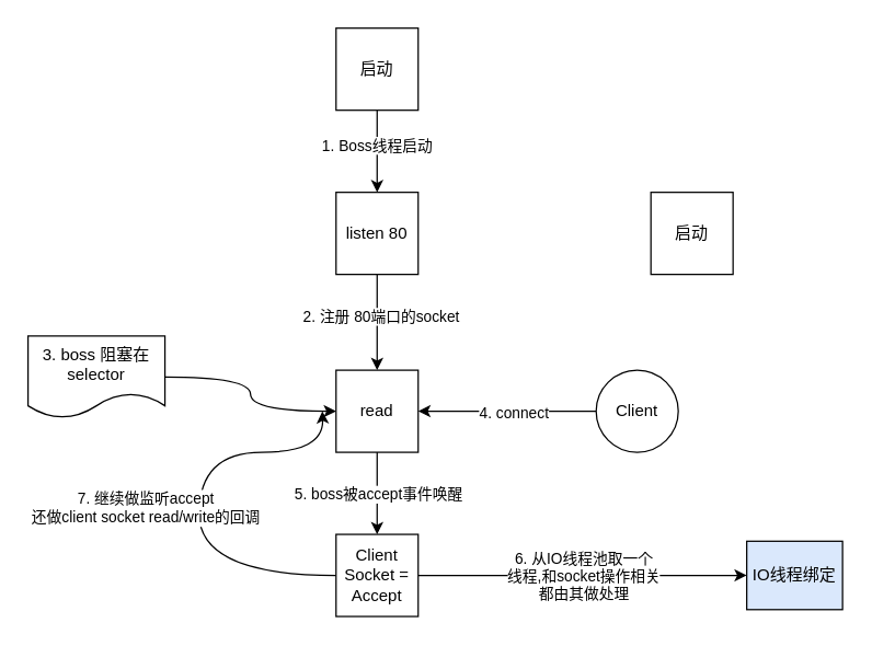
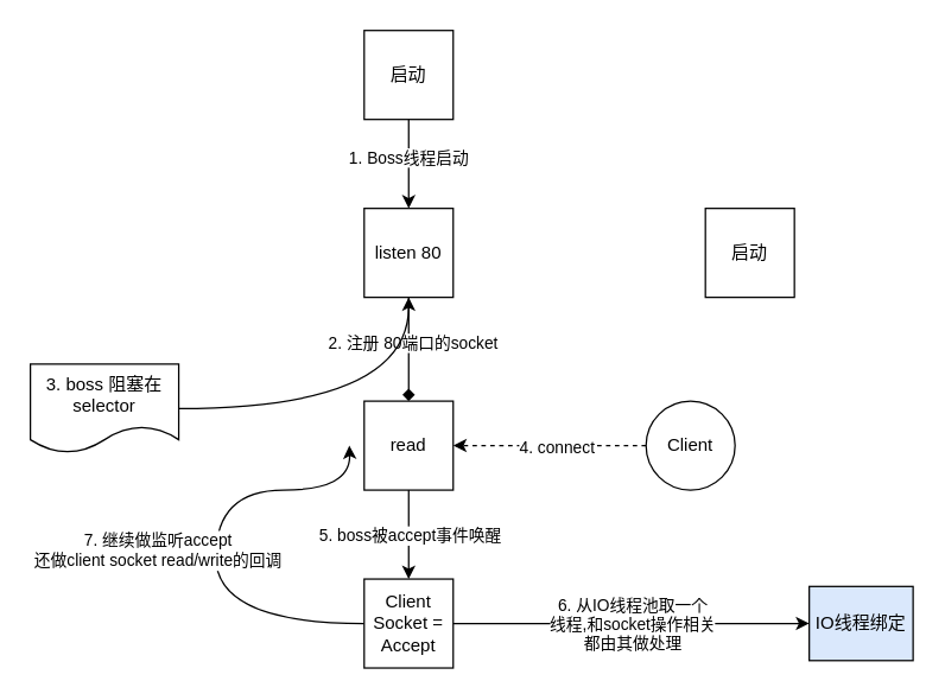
- <mxCell id="5" style="edgeStyle=orthogonalEdgeStyle;rounded=0;orthogonalLoop=1;jettySize=auto;html=1;exitX=0.5;exitY=1;exitDx=0;exitDy=0;entryX=0.5;entryY=0;entryDx=0;entryDy=0;" edge="1" parent="1" source="7" target="10"><mxGeometry relative="1" as="geometry" /></mxCell>
+ <mxCell id="5" style="edgeStyle=orthogonalEdgeStyle;rounded=0;orthogonalLoop=1;jettySize=auto;html=1;exitX=0.5;exitY=1;exitDx=0;exitDy=0;entryX=0.5;entryY=0;entryDx=0;entryDy=0;endArrow=diamond;" edge="1" parent="1" source="7" target="10"><mxGeometry relative="1" as="geometry" /></mxCell>
- <mxCell id="12" style="edgeStyle=orthogonalEdgeStyle;rounded=0;orthogonalLoop=1;jettySize=auto;html=1;entryX=0;entryY=0.5;entryDx=0;entryDy=0;curved=1;" edge="1" parent="1" source="13" target="10"><mxGeometry relative="1" as="geometry" /></mxCell>
+ <mxCell id="12" style="edgeStyle=orthogonalEdgeStyle;rounded=0;orthogonalLoop=1;jettySize=auto;html=1;curved=1;" edge="1" parent="1" source="13" target="7"><mxGeometry relative="1" as="geometry" /></mxCell>
- <mxCell id="14" style="edgeStyle=orthogonalEdgeStyle;rounded=0;orthogonalLoop=1;jettySize=auto;html=1;" edge="1" parent="1" source="16" target="10"><mxGeometry relative="1" as="geometry" /></mxCell>
+ <mxCell id="14" style="edgeStyle=orthogonalEdgeStyle;rounded=0;orthogonalLoop=1;jettySize=auto;html=1;dashed=1;" edge="1" parent="1" source="16" target="10"><mxGeometry relative="1" as="geometry" /></mxCell>
